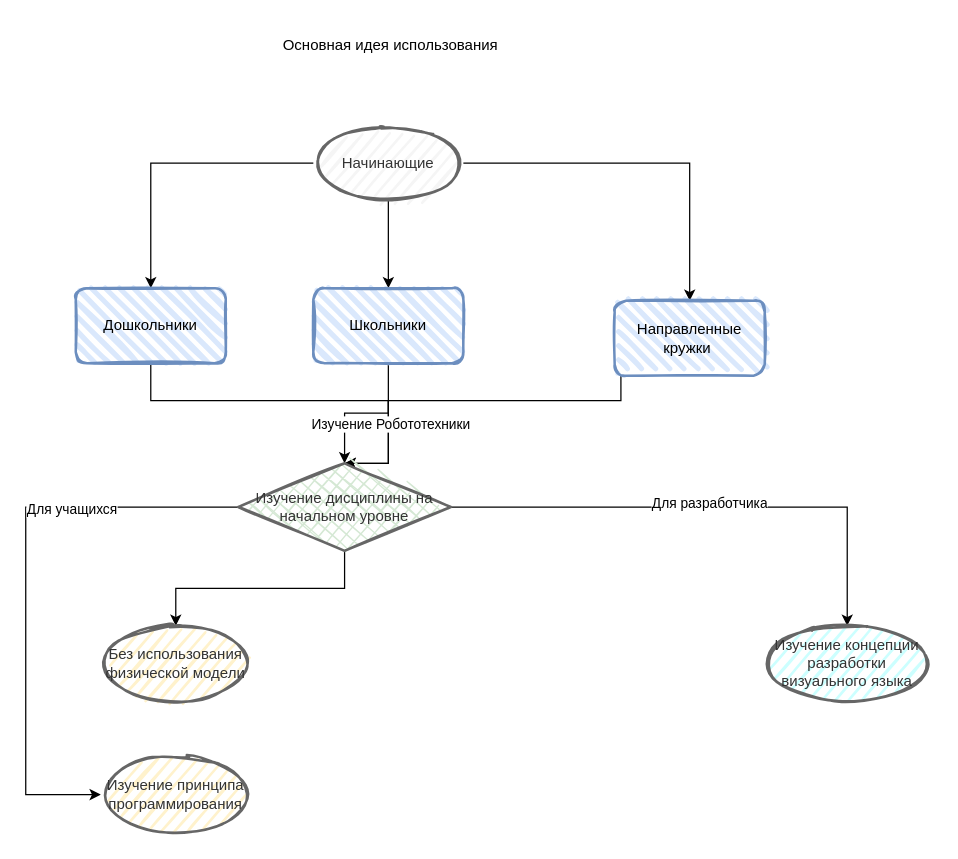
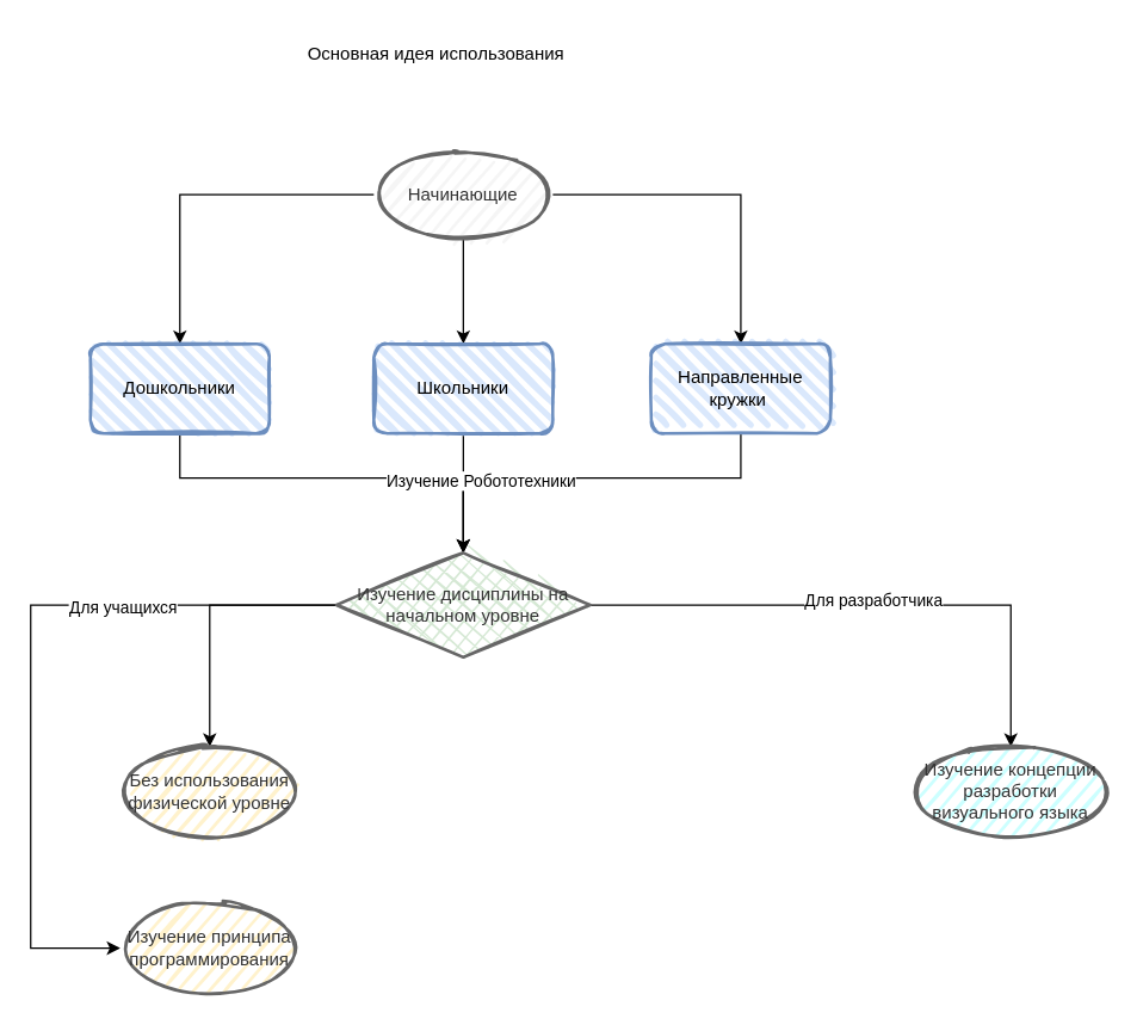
- <mxCell id="2" value="Основная идея использования" style="text;strokeColor=none;fillColor=none;align=left;verticalAlign=middle;spacingLeft=4;spacingRight=4;overflow=hidden;points=[[0,0.5],[1,0.5]];portConstraint=eastwest;rotatable=0;" parent="1" vertex="1"><mxGeometry x="220" width="206" height="30" as="geometry" y="20" /></mxCell>
+ <mxCell id="2" value="Основная идея использования" style="text;strokeColor=none;fillColor=none;align=left;verticalAlign=middle;spacingLeft=4;spacingRight=4;overflow=hidden;points=[[0,0.5],[1,0.5]];portConstraint=eastwest;rotatable=0;" parent="1" vertex="1"><mxGeometry x="200" y="20" width="206" height="30" as="geometry" /></mxCell>
- <mxCell id="13" value="Направленные кружки&amp;nbsp;" style="rounded=1;whiteSpace=wrap;html=1;strokeWidth=2;fillWeight=4;hachureGap=8;hachureAngle=45;fillColor=#dae8fc;sketch=1;strokeColor=#6c8ebf;" parent="1" vertex="1"><mxGeometry x="491" y="240" width="120" height="60" as="geometry" /></mxCell>
+ <mxCell id="13" value="Направленные кружки&amp;nbsp;" style="rounded=1;whiteSpace=wrap;html=1;strokeWidth=2;fillWeight=4;hachureGap=8;hachureAngle=45;fillColor=#dae8fc;sketch=1;strokeColor=#6c8ebf;" parent="1" vertex="1"><mxGeometry x="436" y="230" width="120" height="60" as="geometry" /></mxCell>
- <mxCell id="19" value="Изучение дисциплины на начальном уровне" style="rhombus;whiteSpace=wrap;html=1;strokeWidth=2;fillWeight=-1;hachureGap=8;fillStyle=cross-hatch;sketch=1;fillColor=#D5E8D4;fontColor=#333333;strokeColor=#666666;" parent="1" vertex="1"><mxGeometry x="190" y="370" width="170" height="70" as="geometry" /></mxCell>
+ <mxCell id="19" value="Изучение дисциплины на начальном уровне" style="rhombus;whiteSpace=wrap;html=1;strokeWidth=2;fillWeight=-1;hachureGap=8;fillStyle=cross-hatch;sketch=1;fillColor=#D5E8D4;fontColor=#333333;strokeColor=#666666;" parent="1" vertex="1"><mxGeometry x="225" y="370" width="170" height="70" as="geometry" /></mxCell>
- <mxCell id="20" value="Без использования физической модели" style="ellipse;whiteSpace=wrap;html=1;strokeWidth=2;fillWeight=2;hachureGap=8;fillColor=#FFF2CC;fillStyle=dots;sketch=1;strokeColor=#666666;fontColor=#333333;" parent="1" vertex="1"><mxGeometry x="80" y="500" width="120" height="60" as="geometry" /></mxCell>
+ <mxCell id="20" value="Без использования физической уровне" style="ellipse;whiteSpace=wrap;html=1;strokeWidth=2;fillWeight=2;hachureGap=8;fillColor=#FFF2CC;fillStyle=dots;sketch=1;strokeColor=#666666;fontColor=#333333;" parent="1" vertex="1"><mxGeometry x="80" y="500" width="120" height="60" as="geometry" /></mxCell>
